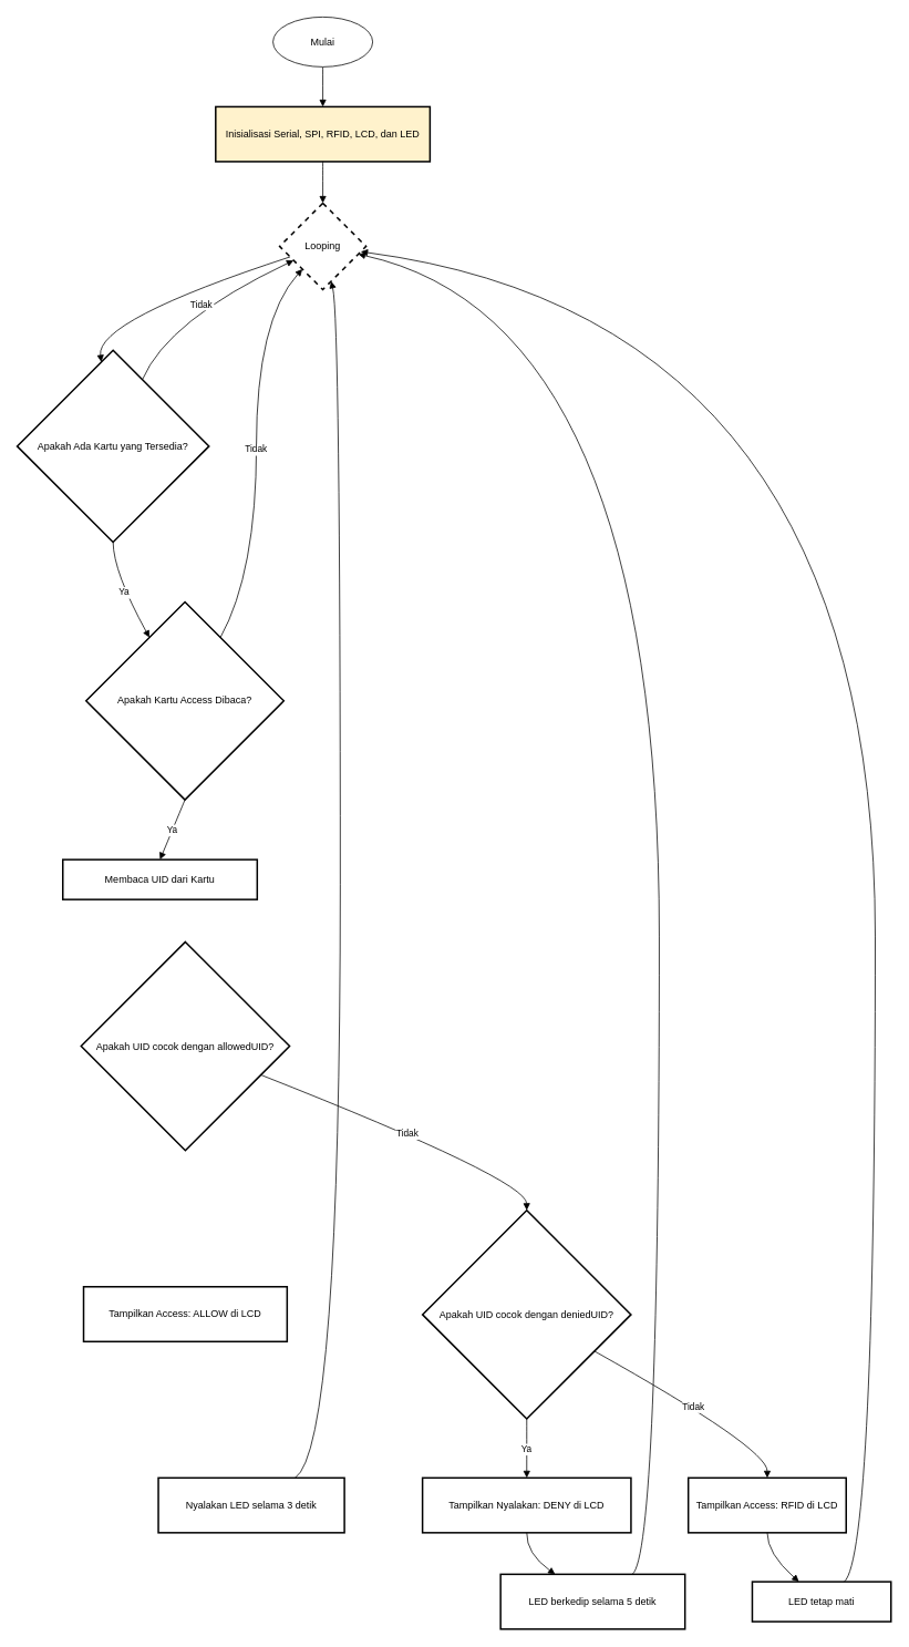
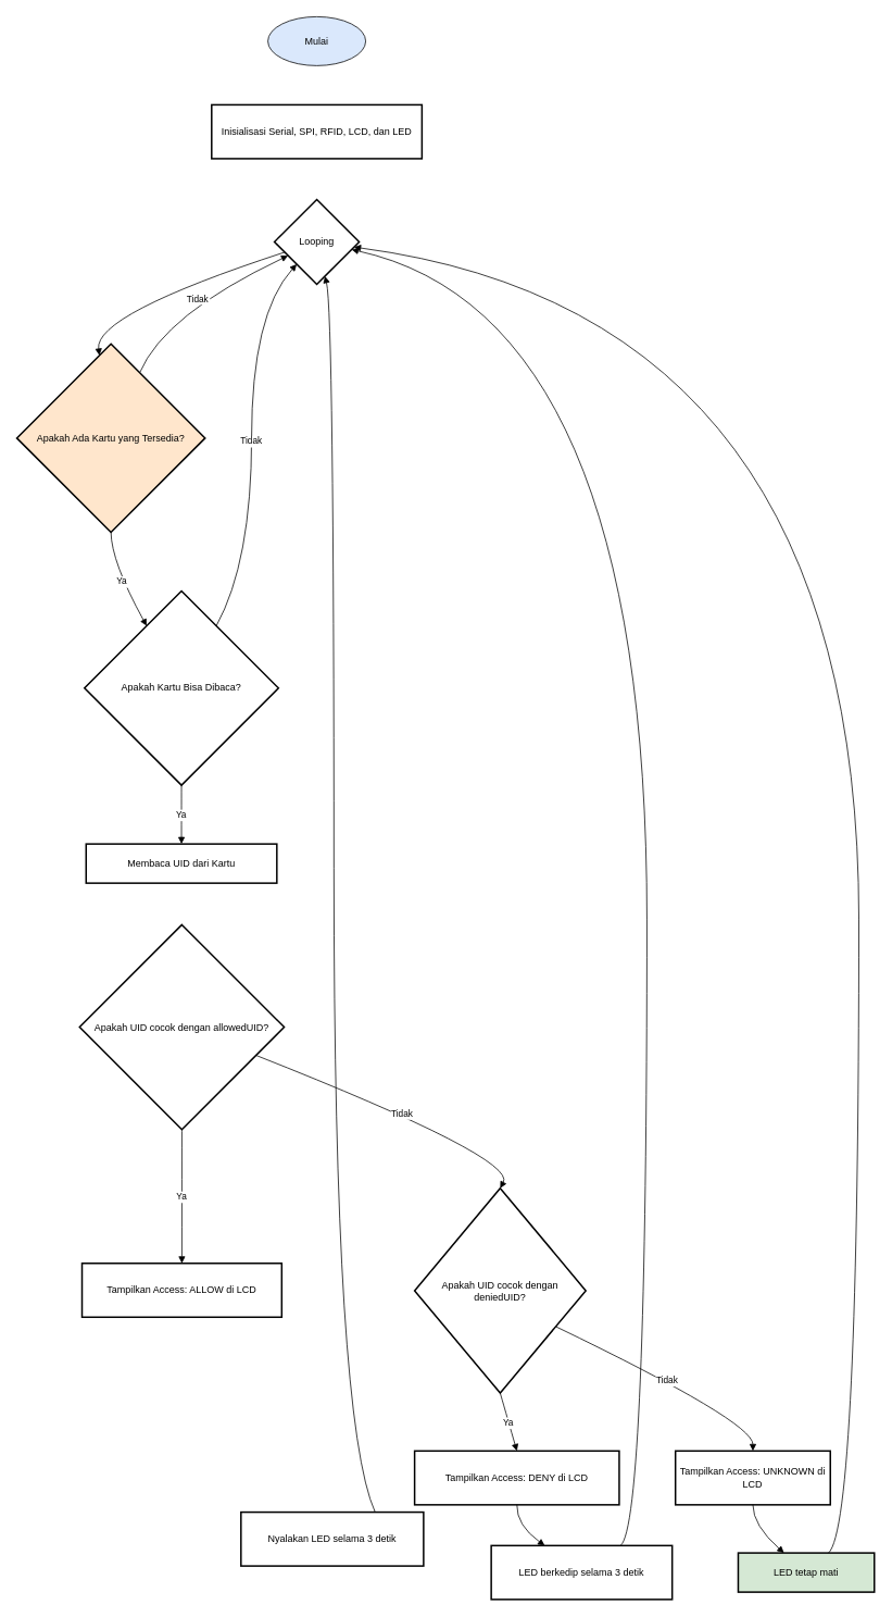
- <mxCell id="31" value="Mulai" style="ellipse;whiteSpace=wrap;html=1;" vertex="1" parent="1"><mxGeometry x="328" y="20" width="120" height="60" as="geometry" /></mxCell>
+ <mxCell id="31" value="Mulai" style="ellipse;whiteSpace=wrap;html=1;fillColor=#dae8fc;" vertex="1" parent="1"><mxGeometry x="328" y="20" width="120" height="60" as="geometry" /></mxCell>
- <mxCell id="15" value="" style="curved=1;startArrow=none;endArrow=block;exitX=0.5;exitY=1;entryX=0.5;entryY=0.01;rounded=0;exitDx=0;exitDy=0;" edge="1" parent="1" source="31" target="2"><mxGeometry relative="1" as="geometry"><Array as="points" /><mxPoint x="388.5" y="78" as="sourcePoint" /></mxGeometry></mxCell>
- <mxCell id="2" value="Inisialisasi Serial, SPI, RFID, LCD, dan LED" style="whiteSpace=wrap;strokeWidth=2;fillColor=#fff2cc;" vertex="1" parent="1"><mxGeometry x="259" y="128" width="258" height="66" as="geometry" /></mxCell>
+ <mxCell id="2" value="Inisialisasi Serial, SPI, RFID, LCD, dan LED" style="whiteSpace=wrap;strokeWidth=2;" vertex="1" parent="1"><mxGeometry x="259" y="128" width="258" height="66" as="geometry" /></mxCell>
- <mxCell id="16" value="" style="curved=1;startArrow=none;endArrow=block;exitX=0.5;exitY=1.01;entryX=0.5;entryY=0;rounded=0;" edge="1" parent="1" source="2" target="3"><mxGeometry relative="1" as="geometry"><Array as="points" /></mxGeometry></mxCell>
- <mxCell id="3" value="Looping" style="rhombus;strokeWidth=2;whiteSpace=wrap;dashed=1;" vertex="1" parent="1"><mxGeometry x="336" y="244" width="104" height="104" as="geometry" /></mxCell>
+ <mxCell id="3" value="Looping" style="rhombus;strokeWidth=2;whiteSpace=wrap;" vertex="1" parent="1"><mxGeometry x="336" y="244" width="104" height="104" as="geometry" /></mxCell>
- <mxCell id="4" value="Apakah Ada Kartu yang Tersedia?" style="rhombus;strokeWidth=2;whiteSpace=wrap;" vertex="1" parent="1"><mxGeometry x="20" y="421" width="231" height="231" as="geometry" /></mxCell>
+ <mxCell id="4" value="Apakah Ada Kartu yang Tersedia?" style="rhombus;strokeWidth=2;whiteSpace=wrap;fillColor=#ffe6cc;" vertex="1" parent="1"><mxGeometry x="20" y="421" width="231" height="231" as="geometry" /></mxCell>
- <mxCell id="5" value="Apakah Kartu Access Dibaca?" style="rhombus;strokeWidth=2;whiteSpace=wrap;" vertex="1" parent="1"><mxGeometry x="103" y="724" width="238" height="238" as="geometry" /></mxCell>
+ <mxCell id="5" value="Apakah Kartu Bisa Dibaca?" style="rhombus;strokeWidth=2;whiteSpace=wrap;" vertex="1" parent="1"><mxGeometry x="103" y="724" width="238" height="238" as="geometry" /></mxCell>
- <mxCell id="6" value="Membaca UID dari Kartu" style="whiteSpace=wrap;strokeWidth=2;" vertex="1" parent="1"><mxGeometry x="75" y="1034" width="234" height="48" as="geometry" /></mxCell>
+ <mxCell id="6" value="Membaca UID dari Kartu" style="whiteSpace=wrap;strokeWidth=2;" vertex="1" parent="1"><mxGeometry x="105" y="1034" width="234" height="48" as="geometry" /></mxCell>
+ <mxCell id="22" value="Ya" style="curved=1;startArrow=none;endArrow=block;exitX=0.5;exitY=1;entryX=0.5;entryY=0;rounded=0;" edge="1" parent="1" source="7" target="8"><mxGeometry relative="1" as="geometry"><Array as="points" /></mxGeometry></mxCell>
- <mxCell id="10" value="Apakah UID cocok dengan deniedUID?" style="rhombus;strokeWidth=2;whiteSpace=wrap;" vertex="1" parent="1"><mxGeometry x="508" y="1456" width="251" height="251" as="geometry" /></mxCell>
+ <mxCell id="10" value="Apakah UID cocok dengan deniedUID?" style="rhombus;strokeWidth=2;whiteSpace=wrap;" vertex="1" parent="1"><mxGeometry x="508" y="1456" width="210" height="251" as="geometry" /></mxCell>
- <mxCell id="9" value="Nyalakan LED selama 3 detik" style="whiteSpace=wrap;strokeWidth=2;" vertex="1" parent="1"><mxGeometry x="190" y="1778" width="224" height="66" as="geometry" /></mxCell>
+ <mxCell id="9" value="Nyalakan LED selama 3 detik" style="whiteSpace=wrap;strokeWidth=2;" vertex="1" parent="1"><mxGeometry x="295" y="1853" width="224" height="66" as="geometry" /></mxCell>
- <mxCell id="11" value="Tampilkan Nyalakan: DENY di LCD" style="whiteSpace=wrap;strokeWidth=2;" vertex="1" parent="1"><mxGeometry x="508" y="1778" width="251" height="66" as="geometry" /></mxCell>
+ <mxCell id="11" value="Tampilkan Access: DENY di LCD" style="whiteSpace=wrap;strokeWidth=2;" vertex="1" parent="1"><mxGeometry x="508" y="1778" width="251" height="66" as="geometry" /></mxCell>
- <mxCell id="13" value="Tampilkan Access: RFID di LCD" style="whiteSpace=wrap;strokeWidth=2;" vertex="1" parent="1"><mxGeometry x="828" y="1778" width="190" height="66" as="geometry" /></mxCell>
+ <mxCell id="13" value="Tampilkan Access: UNKNOWN di LCD" style="whiteSpace=wrap;strokeWidth=2;" vertex="1" parent="1"><mxGeometry x="828" y="1778" width="190" height="66" as="geometry" /></mxCell>
- <mxCell id="12" value="LED berkedip selama 5 detik" style="whiteSpace=wrap;strokeWidth=2;" vertex="1" parent="1"><mxGeometry x="602" y="1894" width="222" height="66" as="geometry" /></mxCell>
+ <mxCell id="12" value="LED berkedip selama 3 detik" style="whiteSpace=wrap;strokeWidth=2;" vertex="1" parent="1"><mxGeometry x="602" y="1894" width="222" height="66" as="geometry" /></mxCell>
- <mxCell id="14" value="LED tetap mati" style="whiteSpace=wrap;strokeWidth=2;" vertex="1" parent="1"><mxGeometry x="905" y="1903" width="167" height="48" as="geometry" /></mxCell>
+ <mxCell id="14" value="LED tetap mati" style="whiteSpace=wrap;strokeWidth=2;fillColor=#d5e8d4;" vertex="1" parent="1"><mxGeometry x="905" y="1903" width="167" height="48" as="geometry" /></mxCell>
